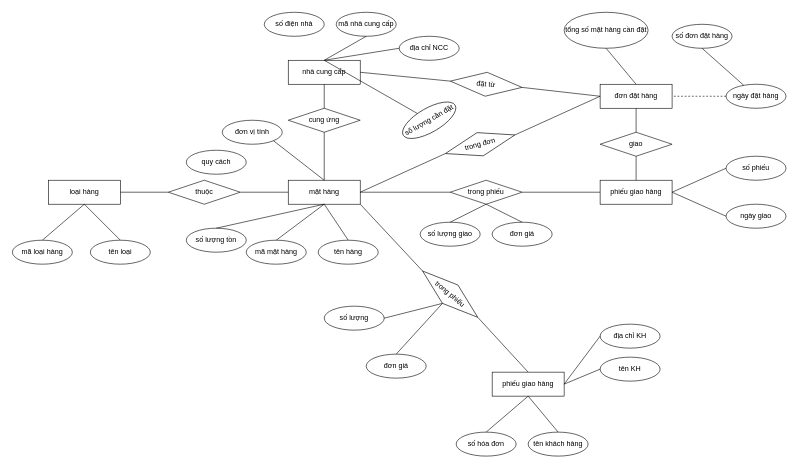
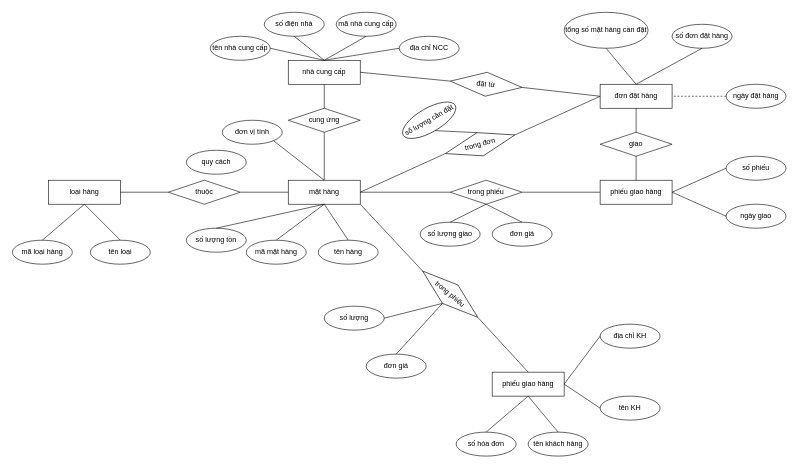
+ <mxCell id="5" value="tên nhà cung cấp" style="ellipse;whiteSpace=wrap;html=1;" parent="1" vertex="1"><mxGeometry x="350" y="60" width="100" height="40" as="geometry" /></mxCell>
+ <mxCell id="20" value="" style="endArrow=none;html=1;rounded=0;exitX=0.5;exitY=0;exitDx=0;exitDy=0;entryX=1;entryY=0.5;entryDx=0;entryDy=0;" parent="1" source="2" target="5" edge="1"><mxGeometry width="50" height="50" relative="1" as="geometry"><mxPoint x="580" y="120" as="sourcePoint" /><mxPoint x="630" y="70" as="targetPoint" /></mxGeometry></mxCell>
- <mxCell id="37" value="" style="endArrow=none;html=1;rounded=0;exitX=0.5;exitY=1;exitDx=0;exitDy=0;" parent="1" source="33" target="34" edge="1"><mxGeometry width="50" height="50" relative="1" as="geometry"><mxPoint x="860" y="220" as="sourcePoint" /><mxPoint x="910" y="170" as="targetPoint" /></mxGeometry></mxCell>
+ <mxCell id="37" value="" style="endArrow=none;html=1;rounded=0;entryX=0.5;entryY=0;entryDx=0;entryDy=0;exitX=0.5;exitY=1;exitDx=0;exitDy=0;" parent="1" source="33" target="32" edge="1"><mxGeometry width="50" height="50" relative="1" as="geometry"><mxPoint x="860" y="220" as="sourcePoint" /><mxPoint x="910" y="170" as="targetPoint" /></mxGeometry></mxCell>
- <mxCell id="23" value="" style="endArrow=none;html=1;rounded=0;exitX=0.5;exitY=0;exitDx=0;exitDy=0;" parent="1" source="2" target="43" edge="1"><mxGeometry width="50" height="50" relative="1" as="geometry"><mxPoint x="580" y="120" as="sourcePoint" /><mxPoint x="630" y="70" as="targetPoint" /></mxGeometry></mxCell>
+ <mxCell id="23" value="" style="endArrow=none;html=1;rounded=0;exitX=0.5;exitY=0;exitDx=0;exitDy=0;entryX=0.5;entryY=1;entryDx=0;entryDy=0;" parent="1" source="2" target="3" edge="1"><mxGeometry width="50" height="50" relative="1" as="geometry"><mxPoint x="580" y="120" as="sourcePoint" /><mxPoint x="630" y="70" as="targetPoint" /></mxGeometry></mxCell>
+ <mxCell id="44" value="" style="endArrow=none;html=1;rounded=0;exitX=0.5;exitY=0;exitDx=0;exitDy=0;entryX=0.5;entryY=1;entryDx=0;entryDy=0;" parent="1" source="42" target="43" edge="1"><mxGeometry width="50" height="50" relative="1" as="geometry"><mxPoint x="860" y="220" as="sourcePoint" /><mxPoint x="910" y="170" as="targetPoint" /></mxGeometry></mxCell>
- <mxCell id="67" value="tên KH" style="ellipse;whiteSpace=wrap;html=1;" parent="1" vertex="1"><mxGeometry x="1000" y="595" width="100" height="40" as="geometry" /></mxCell>
+ <mxCell id="67" value="tên KH" style="ellipse;whiteSpace=wrap;html=1;" parent="1" vertex="1"><mxGeometry x="1000" y="660" width="100" height="40" as="geometry" /></mxCell>
